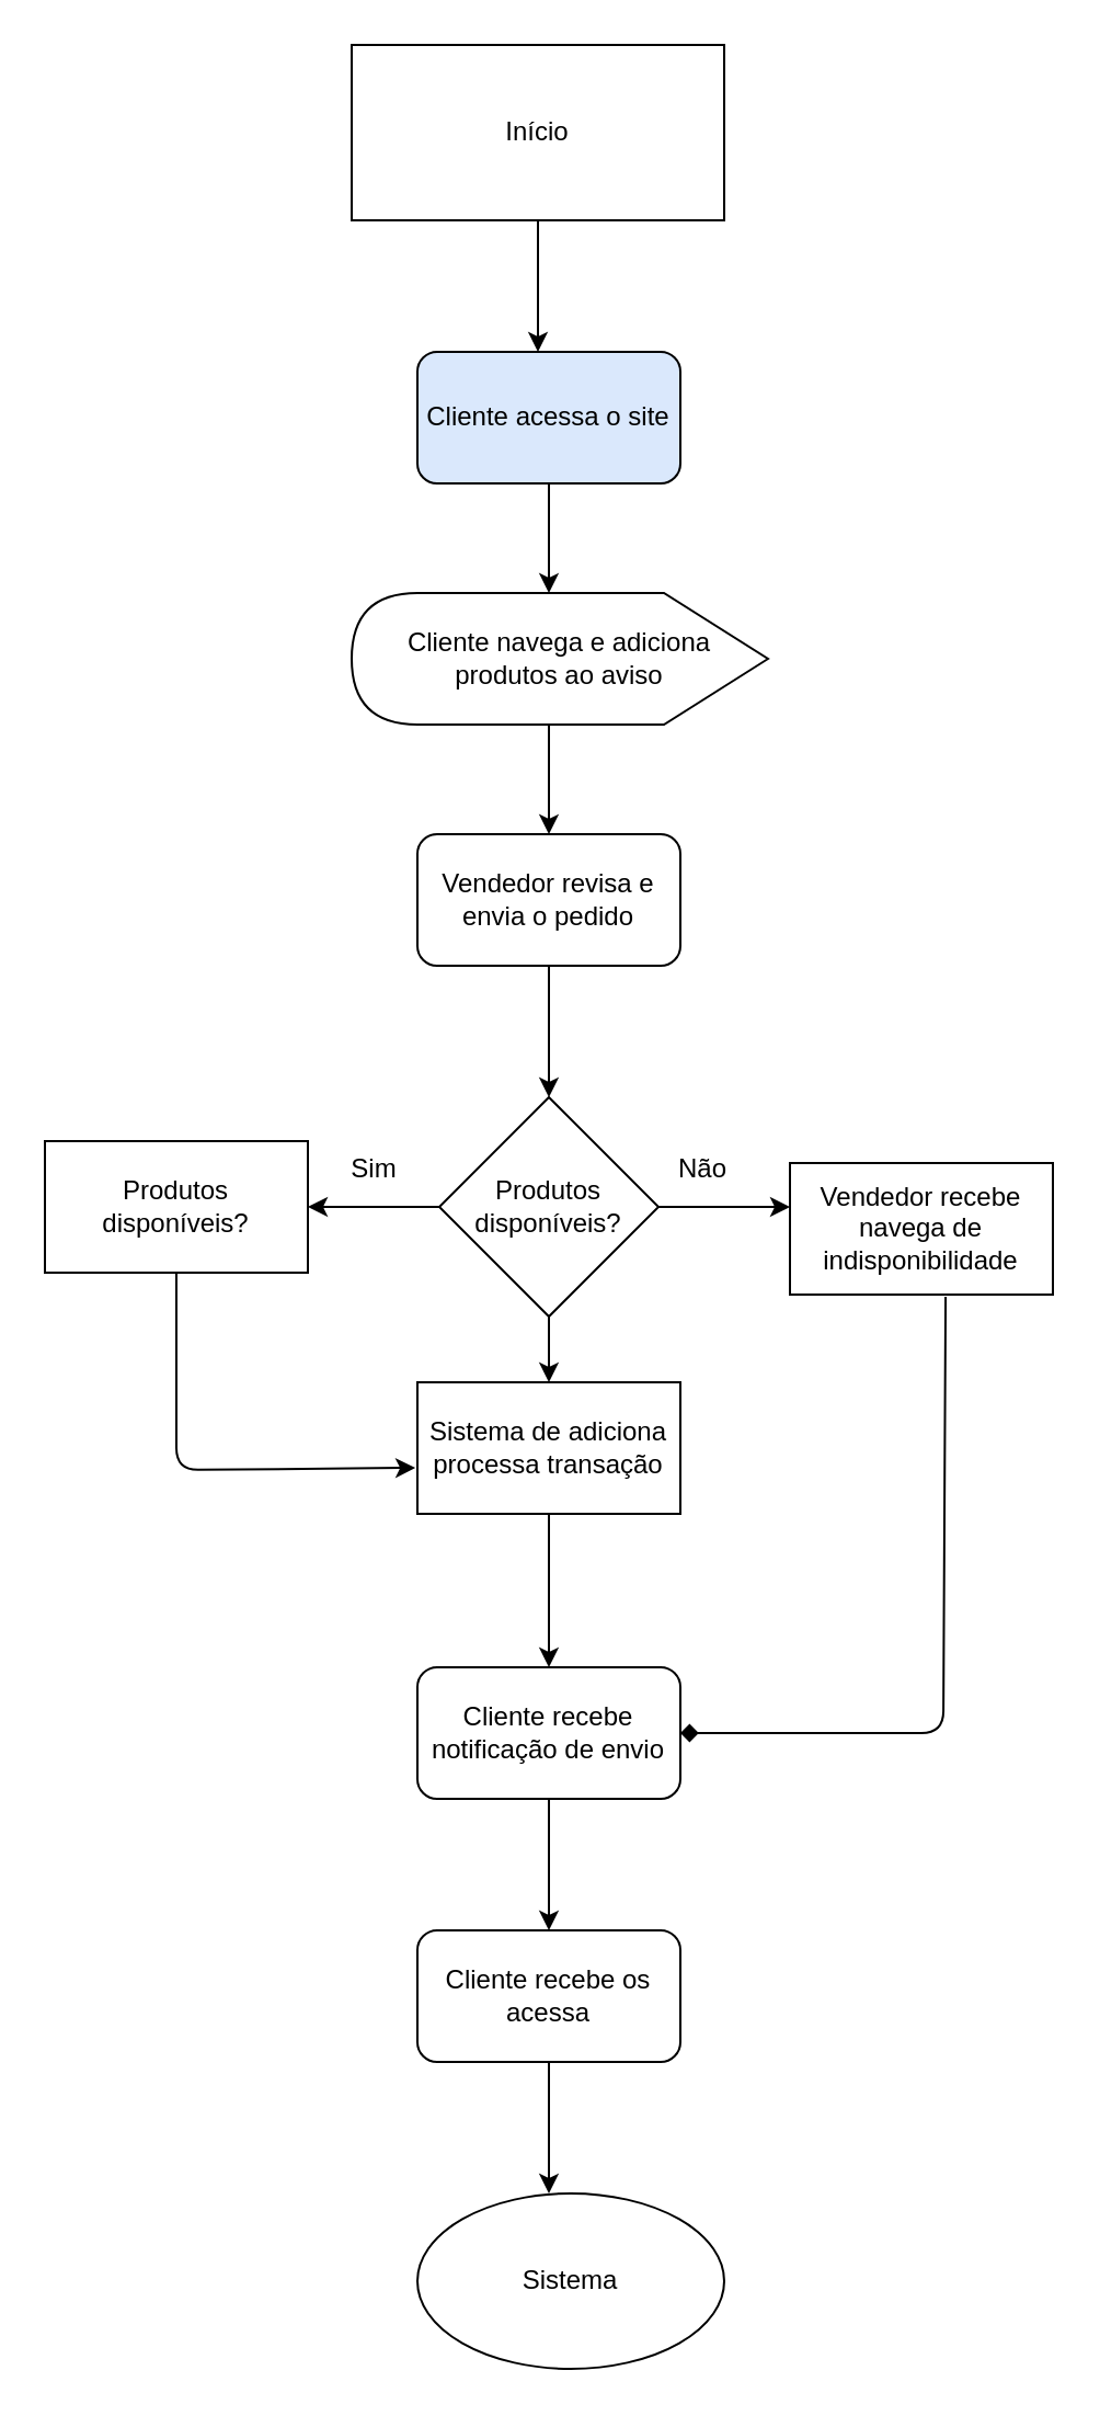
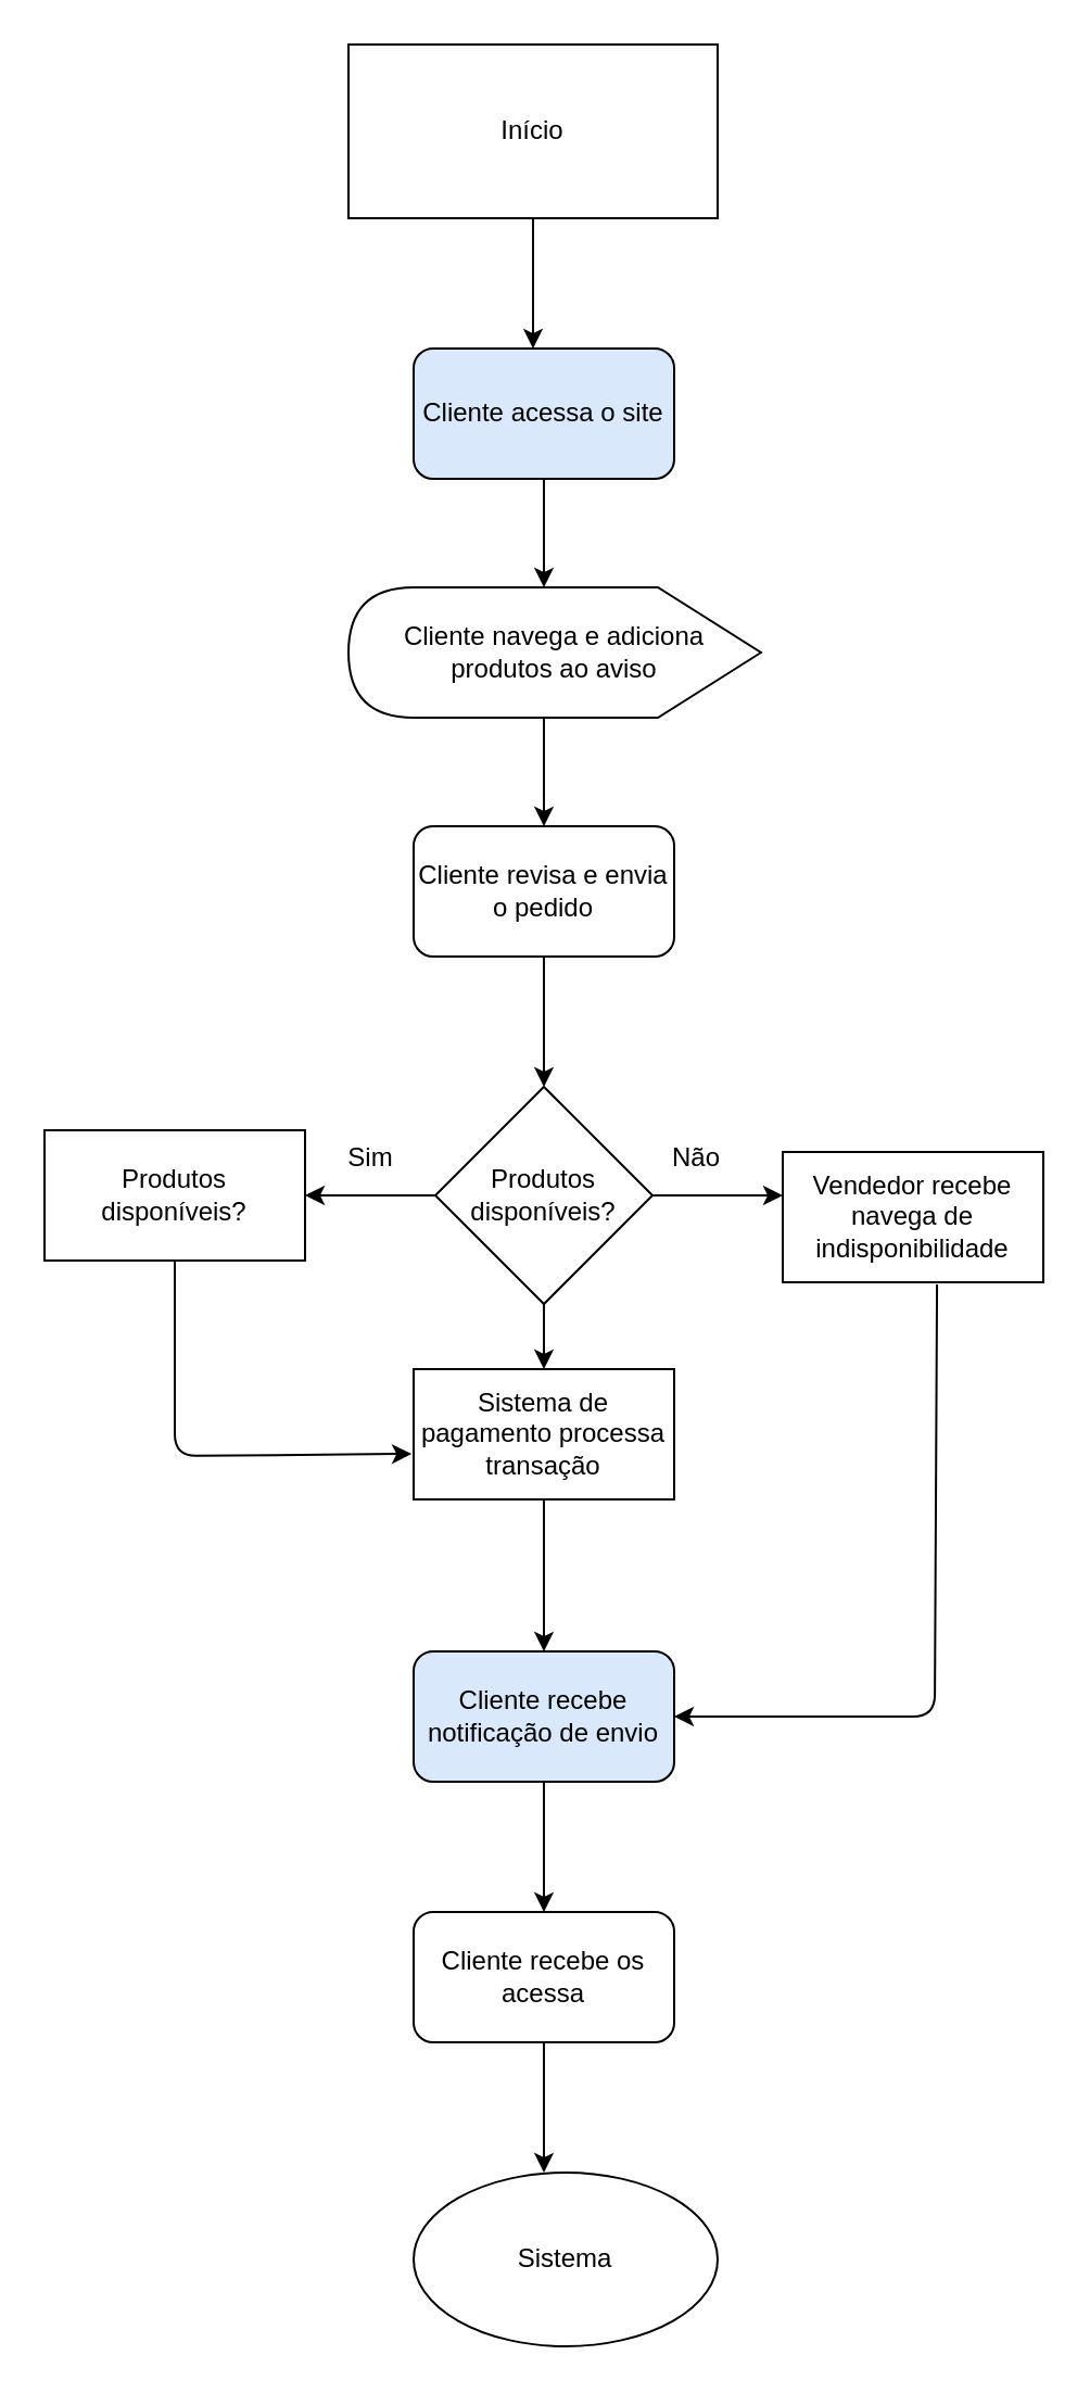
- <mxCell id="8" value="Vendedor revisa e envia o pedido" style="rounded=1;whiteSpace=wrap;html=1;" vertex="1" parent="1"><mxGeometry x="190" y="380" width="120" height="60" as="geometry" /></mxCell>
+ <mxCell id="8" value="Cliente revisa e envia o pedido" style="rounded=1;whiteSpace=wrap;html=1;" vertex="1" parent="1"><mxGeometry x="190" y="380" width="120" height="60" as="geometry" /></mxCell>
- <mxCell id="20" value="Sistema de adiciona processa transação" style="rounded=0;whiteSpace=wrap;html=1;" vertex="1" parent="1"><mxGeometry x="190" y="630" width="120" height="60" as="geometry" /></mxCell>
+ <mxCell id="20" value="Sistema de pagamento processa transação" style="rounded=0;whiteSpace=wrap;html=1;" vertex="1" parent="1"><mxGeometry x="190" y="630" width="120" height="60" as="geometry" /></mxCell>
- <mxCell id="22" value="Cliente recebe notificação de envio" style="rounded=1;whiteSpace=wrap;html=1;" vertex="1" parent="1"><mxGeometry x="190" y="760" width="120" height="60" as="geometry" /></mxCell>
+ <mxCell id="22" value="Cliente recebe notificação de envio" style="rounded=1;whiteSpace=wrap;html=1;fillColor=#dae8fc;" vertex="1" parent="1"><mxGeometry x="190" y="760" width="120" height="60" as="geometry" /></mxCell>
- <mxCell id="17" style="edgeStyle=none;html=1;exitX=0.592;exitY=1.017;exitDx=0;exitDy=0;exitPerimeter=0;entryX=1;entryY=0.5;entryDx=0;entryDy=0;endArrow=diamond;" edge="1" parent="1" source="18" target="22"><mxGeometry relative="1" as="geometry"><mxPoint x="320" y="670" as="targetPoint" /><Array as="points"><mxPoint x="430" y="790" /></Array></mxGeometry></mxCell>
+ <mxCell id="17" style="edgeStyle=none;html=1;exitX=0.592;exitY=1.017;exitDx=0;exitDy=0;exitPerimeter=0;entryX=1;entryY=0.5;entryDx=0;entryDy=0;" edge="1" parent="1" source="18" target="22"><mxGeometry relative="1" as="geometry"><mxPoint x="320" y="670" as="targetPoint" /><Array as="points"><mxPoint x="430" y="790" /></Array></mxGeometry></mxCell>
